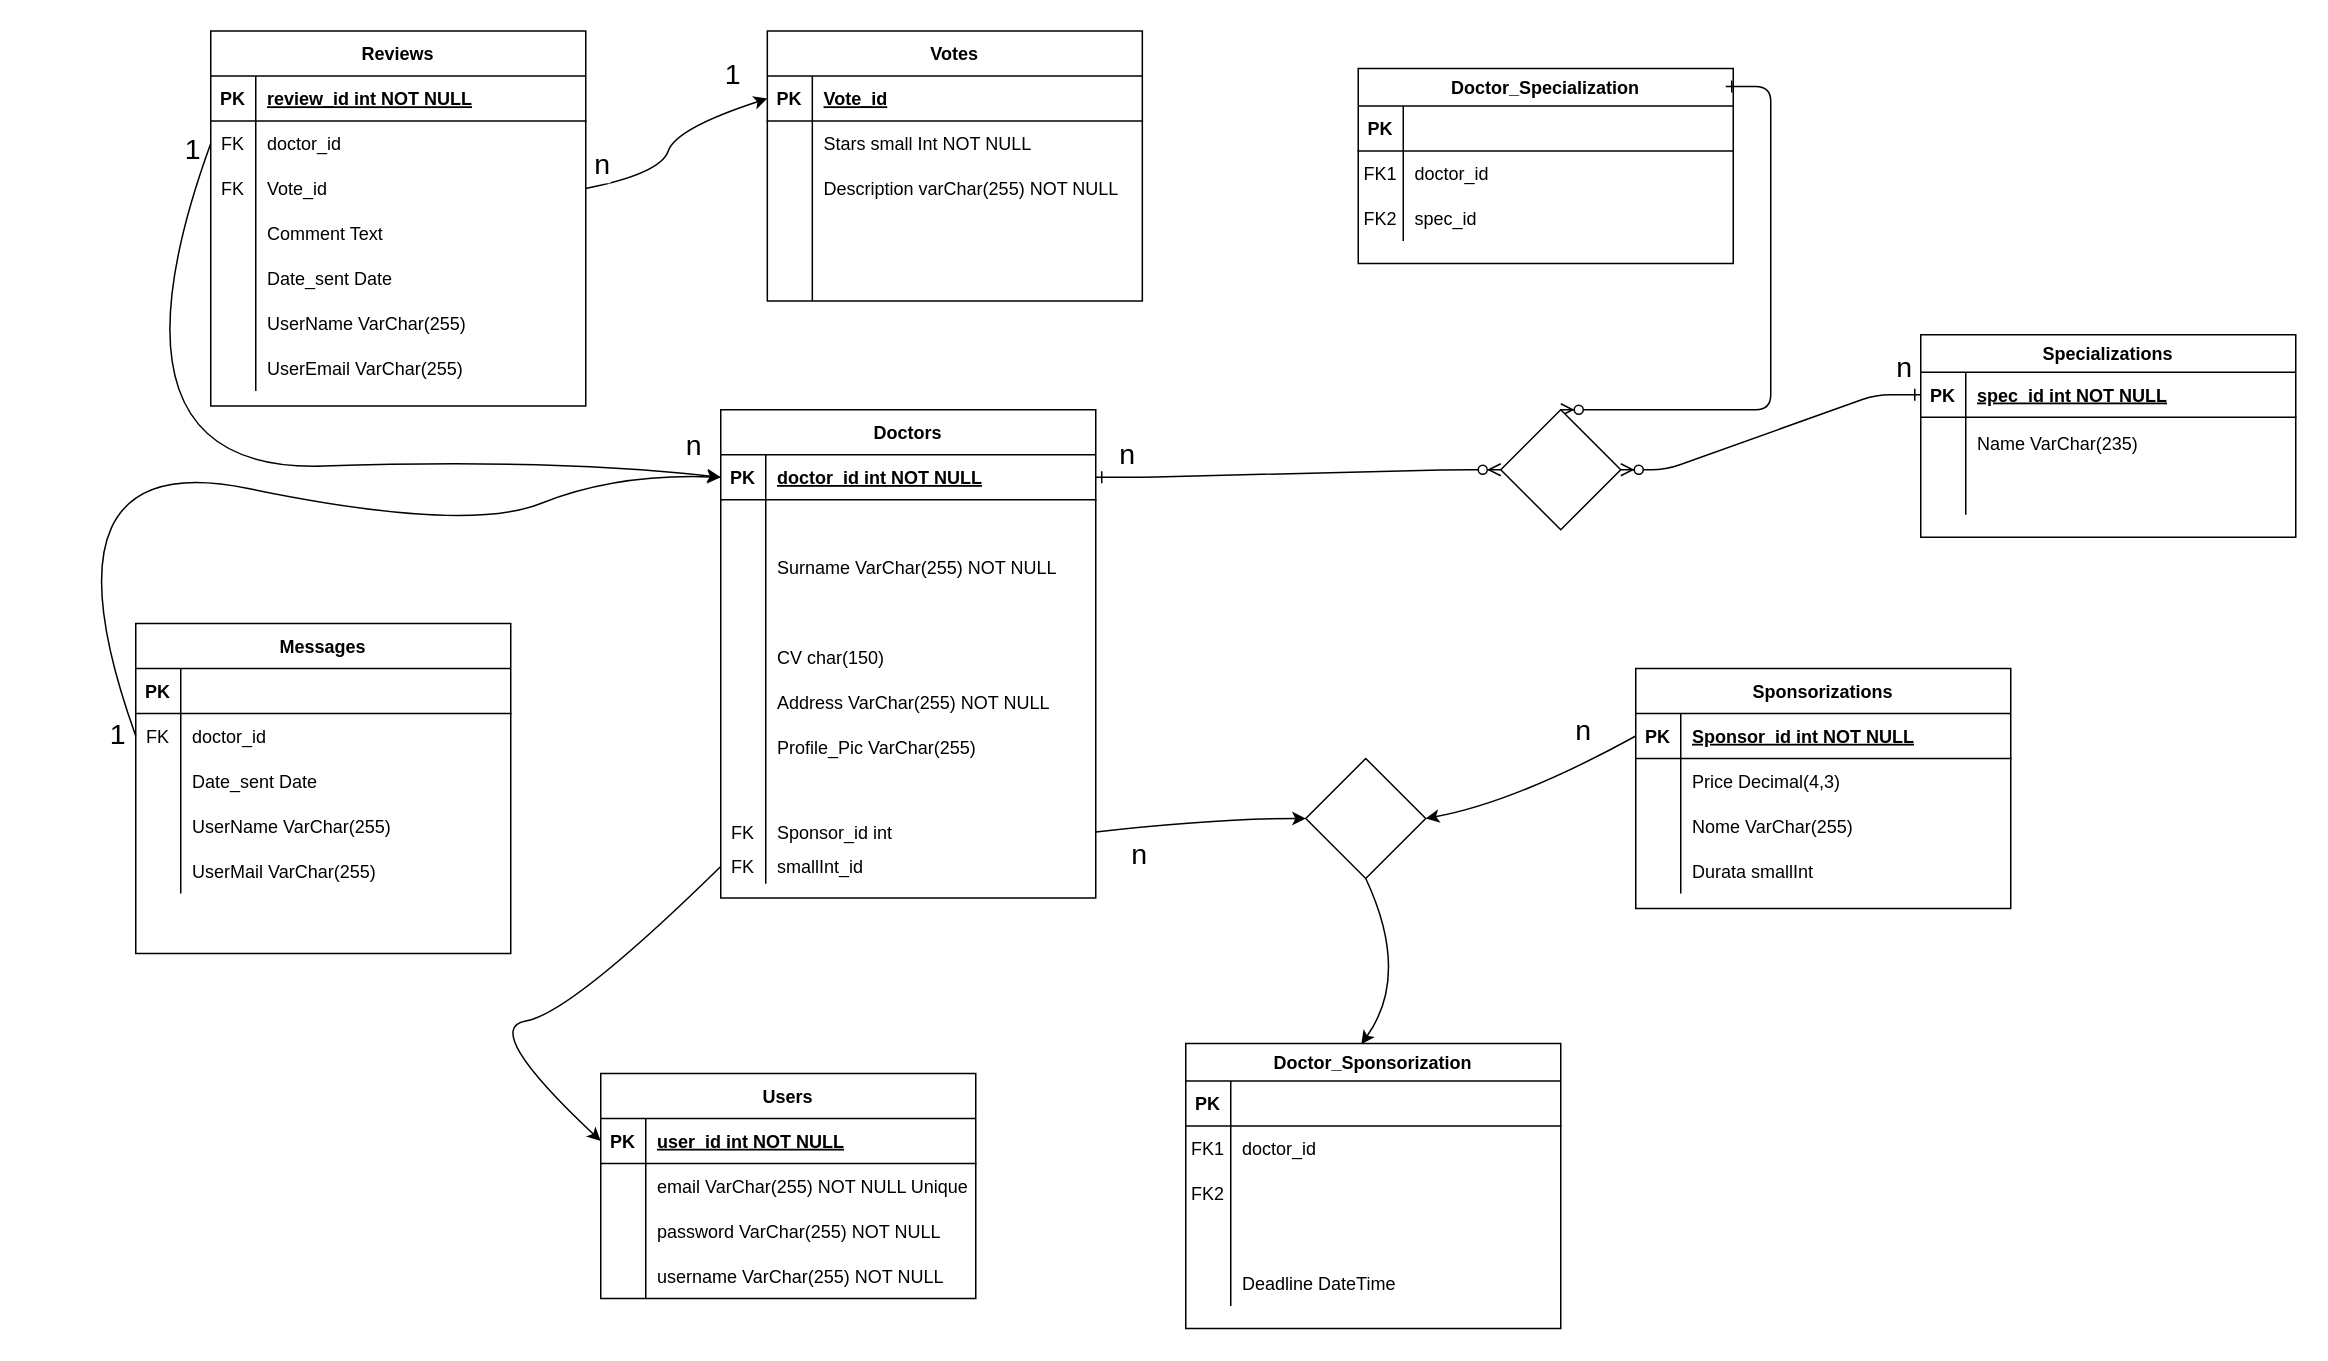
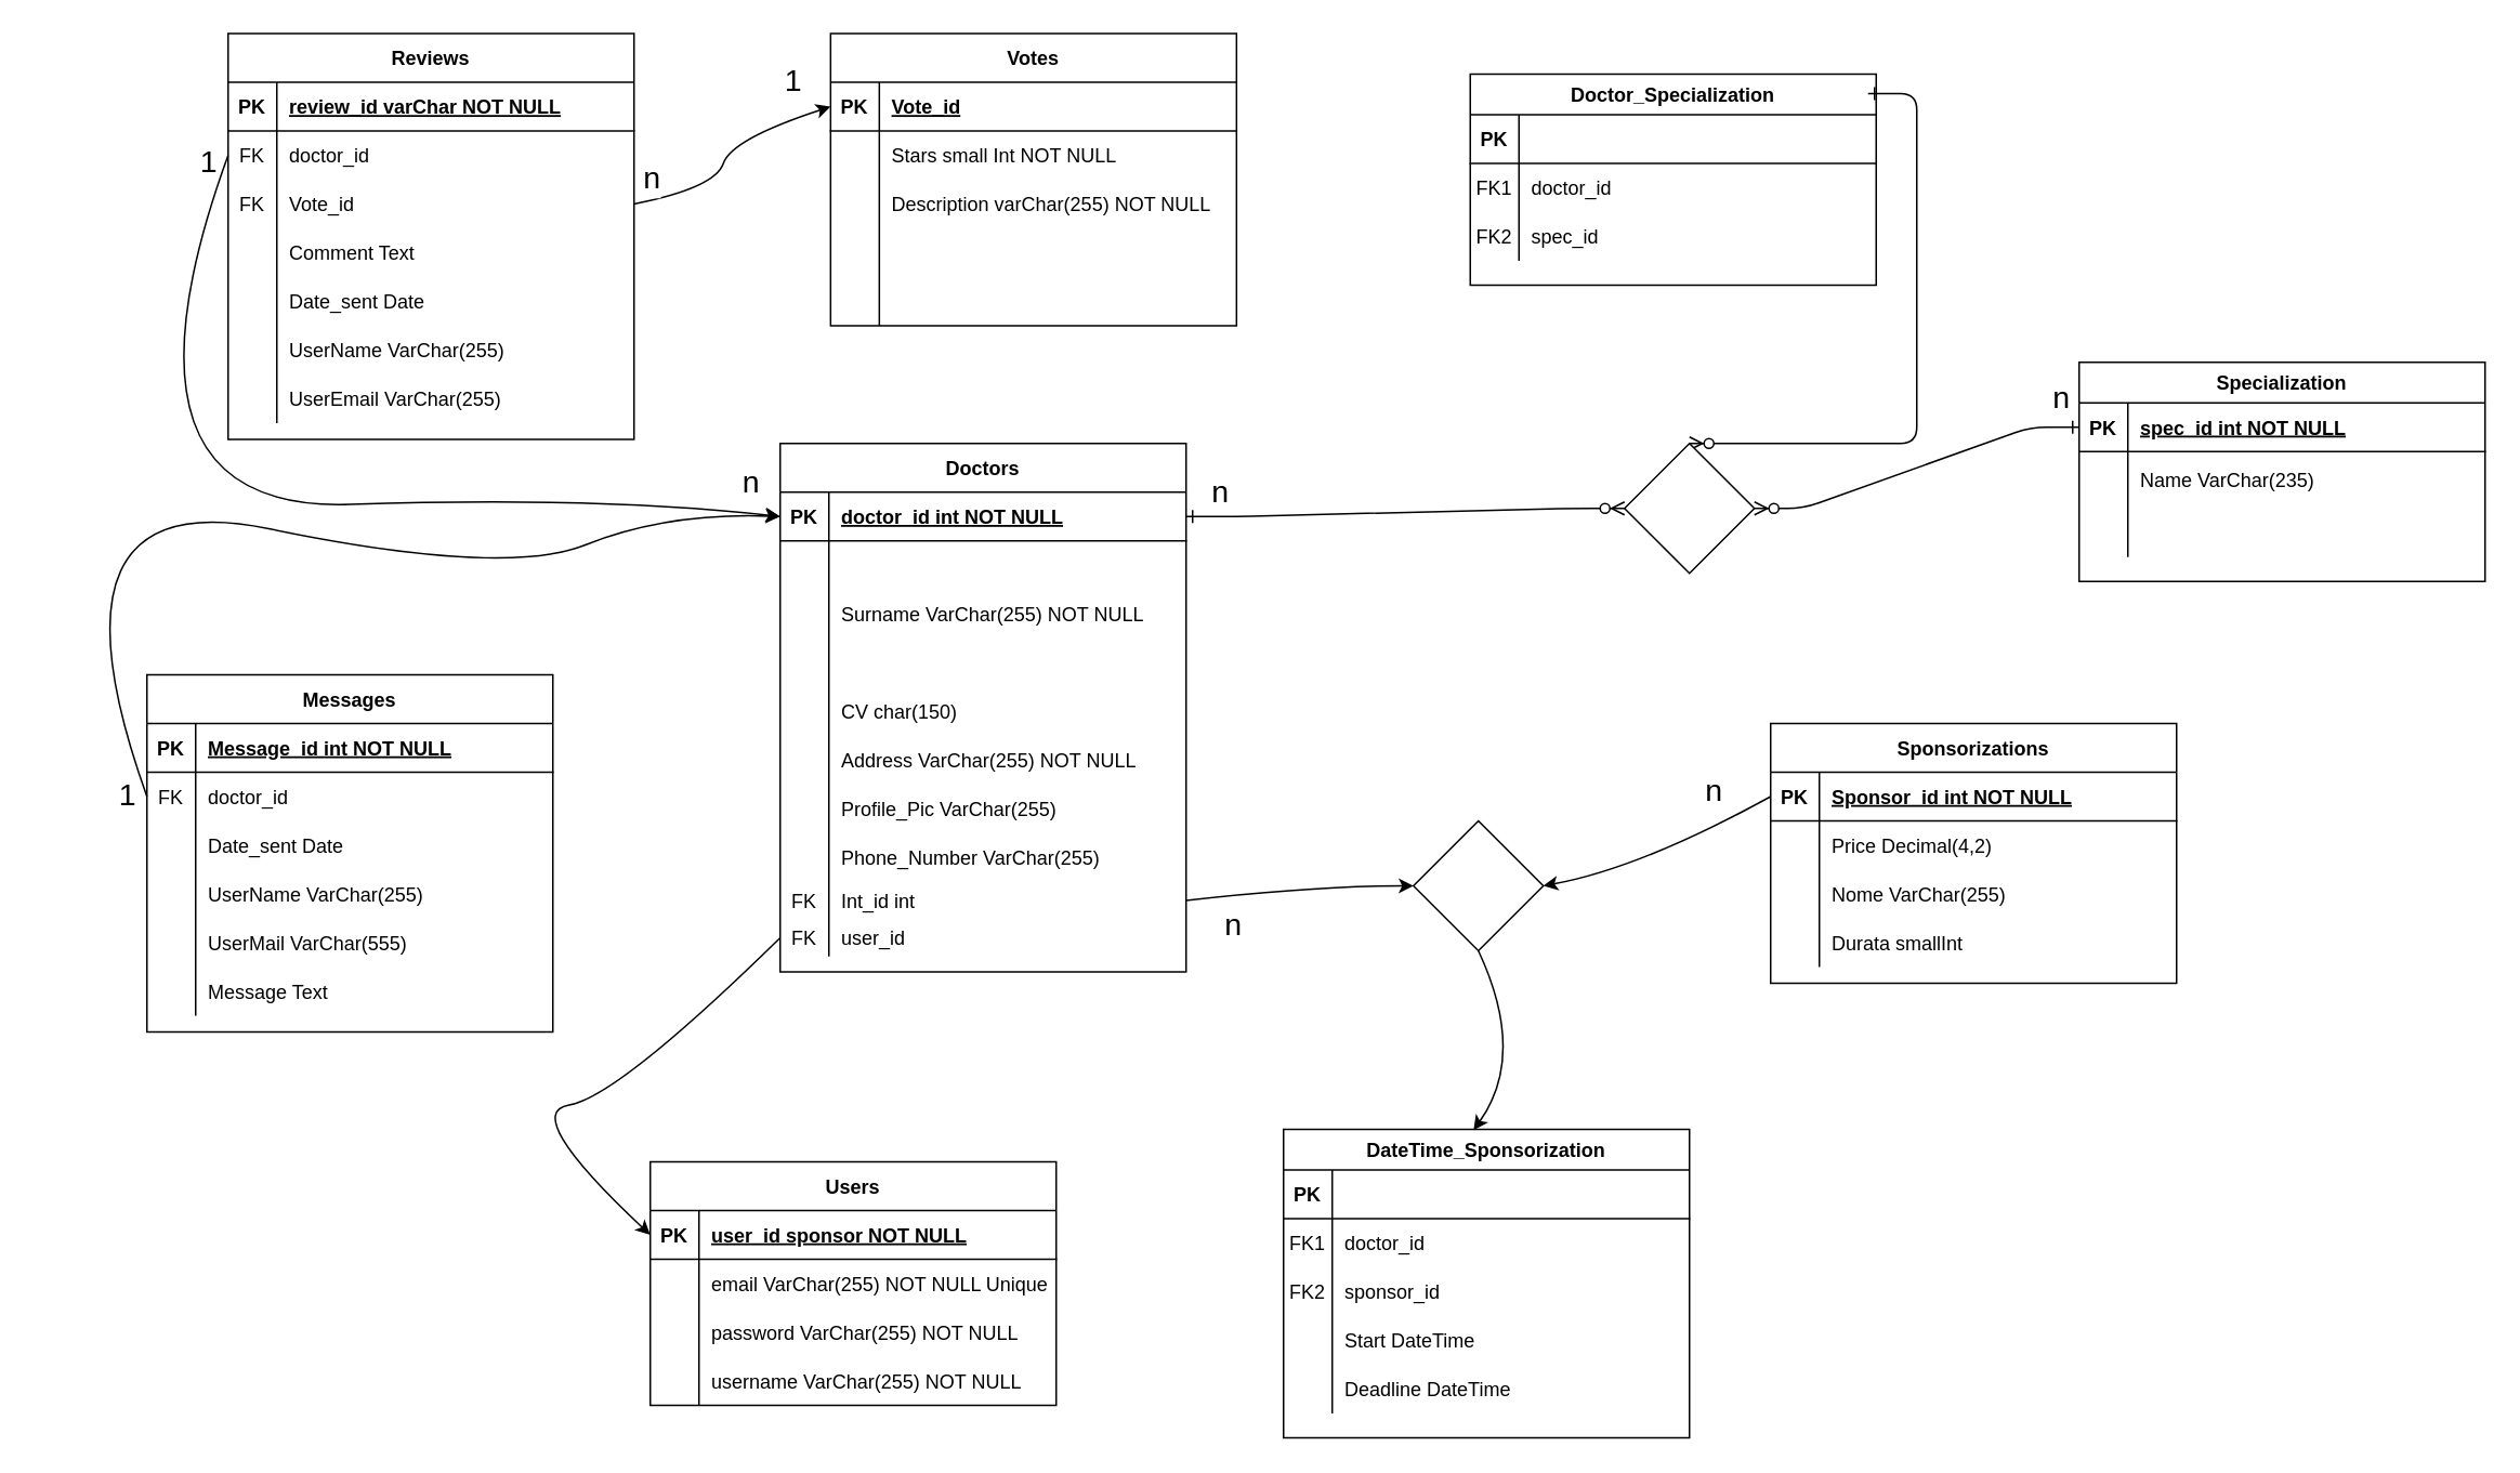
- <mxCell id="59" value="review_id int NOT NULL " style="shape=partialRectangle;overflow=hidden;connectable=0;fillColor=none;top=0;left=0;bottom=0;right=0;align=left;spacingLeft=6;fontStyle=5;" parent="57" vertex="1"><mxGeometry x="30" width="220" height="30" as="geometry"><mxRectangle width="220" height="30" as="alternateBounds" /></mxGeometry></mxCell>
+ <mxCell id="59" value="review_id varChar NOT NULL " style="shape=partialRectangle;overflow=hidden;connectable=0;fillColor=none;top=0;left=0;bottom=0;right=0;align=left;spacingLeft=6;fontStyle=5;" parent="57" vertex="1"><mxGeometry x="30" width="220" height="30" as="geometry"><mxRectangle width="220" height="30" as="alternateBounds" /></mxGeometry></mxCell>
- <mxCell id="4" value="Specializations" style="shape=table;startSize=25;container=1;collapsible=1;childLayout=tableLayout;fixedRows=1;rowLines=0;fontStyle=1;align=center;resizeLast=1;" parent="1" vertex="1"><mxGeometry x="1280" y="222.5" width="250" height="135" as="geometry" /></mxCell>
+ <mxCell id="4" value="Specialization" style="shape=table;startSize=25;container=1;collapsible=1;childLayout=tableLayout;fixedRows=1;rowLines=0;fontStyle=1;align=center;resizeLast=1;" parent="1" vertex="1"><mxGeometry x="1280" y="222.5" width="250" height="135" as="geometry" /></mxCell>
+ <mxCell id="82" value="Message_id int NOT NULL " style="shape=partialRectangle;overflow=hidden;connectable=0;fillColor=none;top=0;left=0;bottom=0;right=0;align=left;spacingLeft=6;fontStyle=5;" parent="80" vertex="1"><mxGeometry x="30" width="220" height="30" as="geometry"><mxRectangle width="220" height="30" as="alternateBounds" /></mxGeometry></mxCell>
- <mxCell id="105" value="Price Decimal(4,3)" style="shape=partialRectangle;overflow=hidden;connectable=0;fillColor=none;top=0;left=0;bottom=0;right=0;align=left;spacingLeft=6;" parent="103" vertex="1"><mxGeometry x="30" width="220" height="30" as="geometry"><mxRectangle width="220" height="30" as="alternateBounds" /></mxGeometry></mxCell>
+ <mxCell id="105" value="Price Decimal(4,2)" style="shape=partialRectangle;overflow=hidden;connectable=0;fillColor=none;top=0;left=0;bottom=0;right=0;align=left;spacingLeft=6;" parent="103" vertex="1"><mxGeometry x="30" width="220" height="30" as="geometry"><mxRectangle width="220" height="30" as="alternateBounds" /></mxGeometry></mxCell>
+ <mxCell id="36" value="Phone_Number VarChar(255)" style="shape=partialRectangle;overflow=hidden;connectable=0;fillColor=none;top=0;left=0;bottom=0;right=0;align=left;spacingLeft=6;" parent="34" vertex="1"><mxGeometry x="30" width="220" height="30" as="geometry"><mxRectangle width="220" height="30" as="alternateBounds" /></mxGeometry></mxCell>
- <mxCell id="39" value="Sponsor_id int " style="shape=partialRectangle;overflow=hidden;connectable=0;fillColor=none;top=0;left=0;bottom=0;right=0;align=left;spacingLeft=6;" parent="37" vertex="1"><mxGeometry x="30" width="220" height="23" as="geometry"><mxRectangle width="220" height="23" as="alternateBounds" /></mxGeometry></mxCell>
+ <mxCell id="39" value="Int_id int " style="shape=partialRectangle;overflow=hidden;connectable=0;fillColor=none;top=0;left=0;bottom=0;right=0;align=left;spacingLeft=6;" parent="37" vertex="1"><mxGeometry x="30" width="220" height="23" as="geometry"><mxRectangle width="220" height="23" as="alternateBounds" /></mxGeometry></mxCell>
- <mxCell id="42" value="smallInt_id" style="shape=partialRectangle;overflow=hidden;connectable=0;fillColor=none;top=0;left=0;bottom=0;right=0;align=left;spacingLeft=6;" vertex="1" parent="40"><mxGeometry x="30" width="220" height="23" as="geometry"><mxRectangle width="220" height="23" as="alternateBounds" /></mxGeometry></mxCell>
+ <mxCell id="42" value="user_id" style="shape=partialRectangle;overflow=hidden;connectable=0;fillColor=none;top=0;left=0;bottom=0;right=0;align=left;spacingLeft=6;" vertex="1" parent="40"><mxGeometry x="30" width="220" height="23" as="geometry"><mxRectangle width="220" height="23" as="alternateBounds" /></mxGeometry></mxCell>
- <mxCell id="94" value="UserMail VarChar(255)" style="shape=partialRectangle;overflow=hidden;connectable=0;fillColor=none;top=0;left=0;bottom=0;right=0;align=left;spacingLeft=6;" parent="92" vertex="1"><mxGeometry x="30" width="220" height="30" as="geometry"><mxRectangle width="220" height="30" as="alternateBounds" /></mxGeometry></mxCell>
+ <mxCell id="94" value="UserMail VarChar(555)" style="shape=partialRectangle;overflow=hidden;connectable=0;fillColor=none;top=0;left=0;bottom=0;right=0;align=left;spacingLeft=6;" parent="92" vertex="1"><mxGeometry x="30" width="220" height="30" as="geometry"><mxRectangle width="220" height="30" as="alternateBounds" /></mxGeometry></mxCell>
+ <mxCell id="97" value="Message Text" style="shape=partialRectangle;overflow=hidden;connectable=0;fillColor=none;top=0;left=0;bottom=0;right=0;align=left;spacingLeft=6;" parent="95" vertex="1"><mxGeometry x="30" width="220" height="30" as="geometry"><mxRectangle width="220" height="30" as="alternateBounds" /></mxGeometry></mxCell>
- <mxCell id="137" value="Doctor_Sponsorization" style="shape=table;startSize=25;container=1;collapsible=1;childLayout=tableLayout;fixedRows=1;rowLines=0;fontStyle=1;align=center;resizeLast=1;" vertex="1" parent="1"><mxGeometry x="790" y="695" width="250" height="190" as="geometry" /></mxCell>
+ <mxCell id="137" value="DateTime_Sponsorization" style="shape=table;startSize=25;container=1;collapsible=1;childLayout=tableLayout;fixedRows=1;rowLines=0;fontStyle=1;align=center;resizeLast=1;" vertex="1" parent="1"><mxGeometry x="790" y="695" width="250" height="190" as="geometry" /></mxCell>
- <mxCell id="157" value="user_id int NOT NULL " style="shape=partialRectangle;overflow=hidden;connectable=0;fillColor=none;top=0;left=0;bottom=0;right=0;align=left;spacingLeft=6;fontStyle=5;" vertex="1" parent="155"><mxGeometry x="30" width="220" height="30" as="geometry"><mxRectangle width="220" height="30" as="alternateBounds" /></mxGeometry></mxCell>
+ <mxCell id="157" value="user_id sponsor NOT NULL " style="shape=partialRectangle;overflow=hidden;connectable=0;fillColor=none;top=0;left=0;bottom=0;right=0;align=left;spacingLeft=6;fontStyle=5;" vertex="1" parent="155"><mxGeometry x="30" width="220" height="30" as="geometry"><mxRectangle width="220" height="30" as="alternateBounds" /></mxGeometry></mxCell>
+ <mxCell id="146" value="sponsor_id" style="shape=partialRectangle;overflow=hidden;connectable=0;fillColor=none;top=0;left=0;bottom=0;right=0;align=left;spacingLeft=6;" vertex="1" parent="144"><mxGeometry x="30" width="220" height="30" as="geometry"><mxRectangle width="220" height="30" as="alternateBounds" /></mxGeometry></mxCell>
+ <mxCell id="149" value="Start DateTime" style="shape=partialRectangle;overflow=hidden;connectable=0;fillColor=none;top=0;left=0;bottom=0;right=0;align=left;spacingLeft=6;" vertex="1" parent="147"><mxGeometry x="30" width="220" height="30" as="geometry"><mxRectangle width="220" height="30" as="alternateBounds" /></mxGeometry></mxCell>
